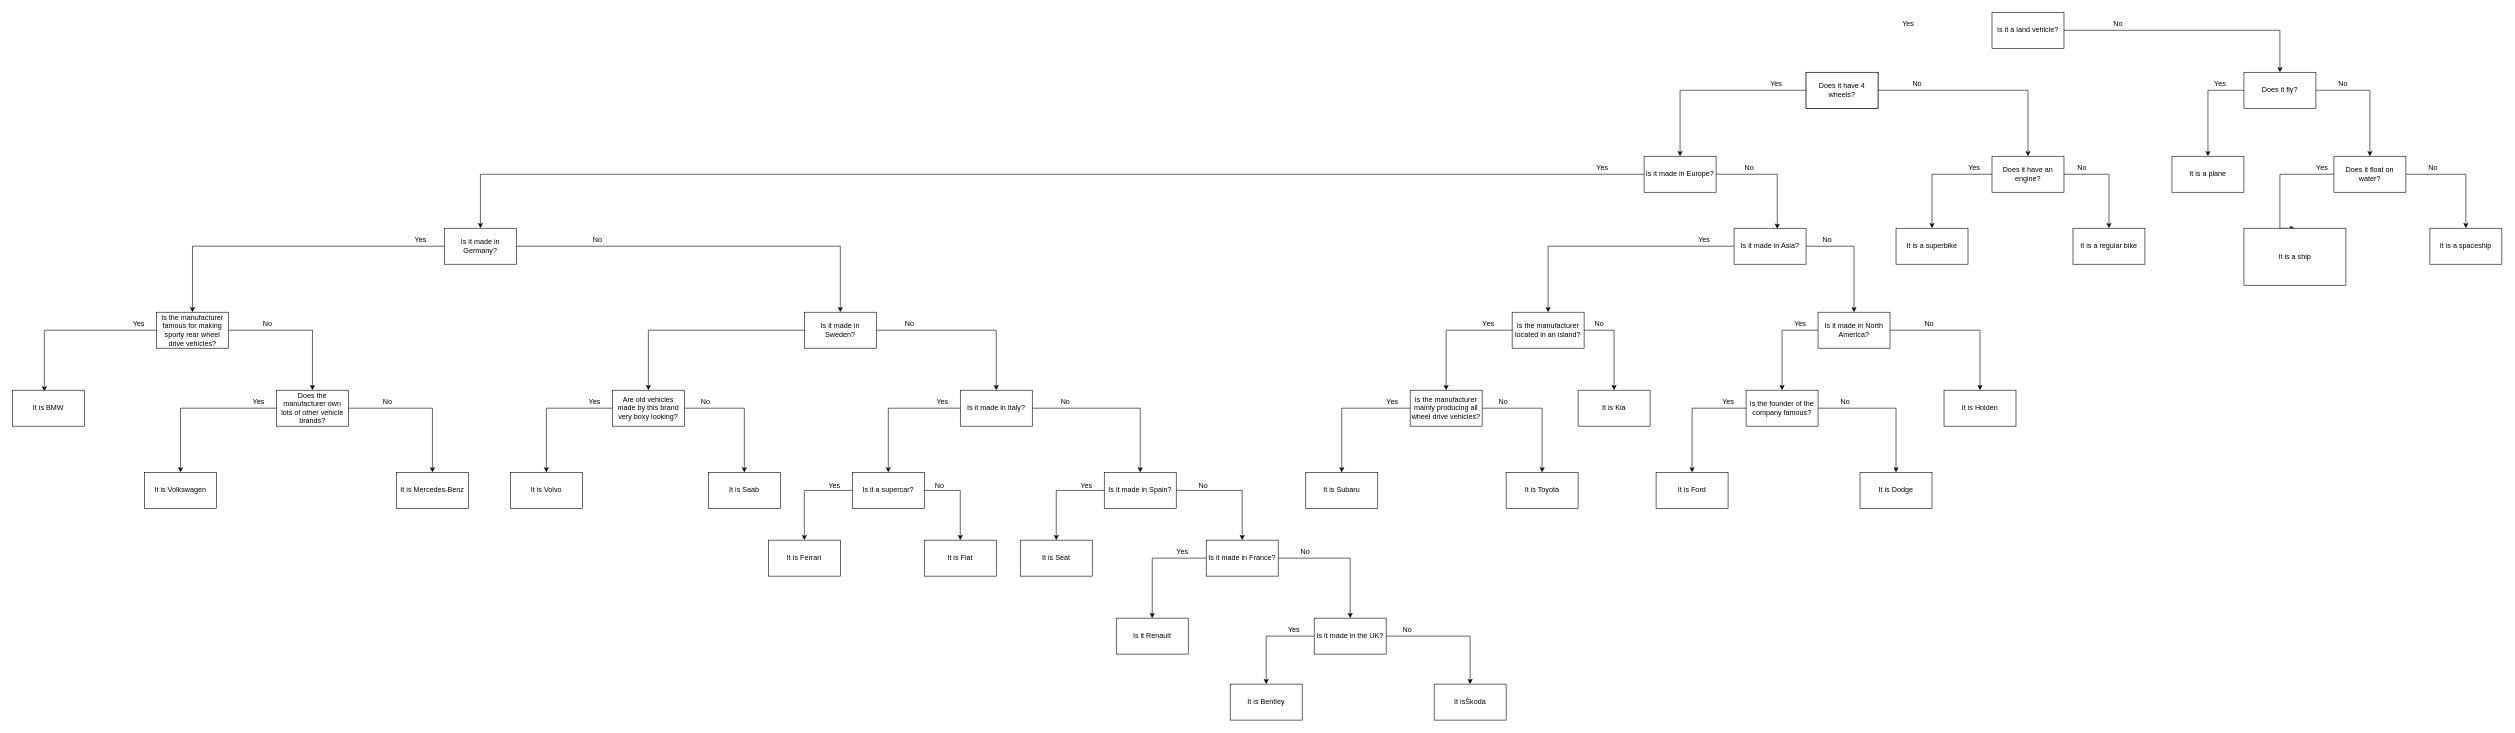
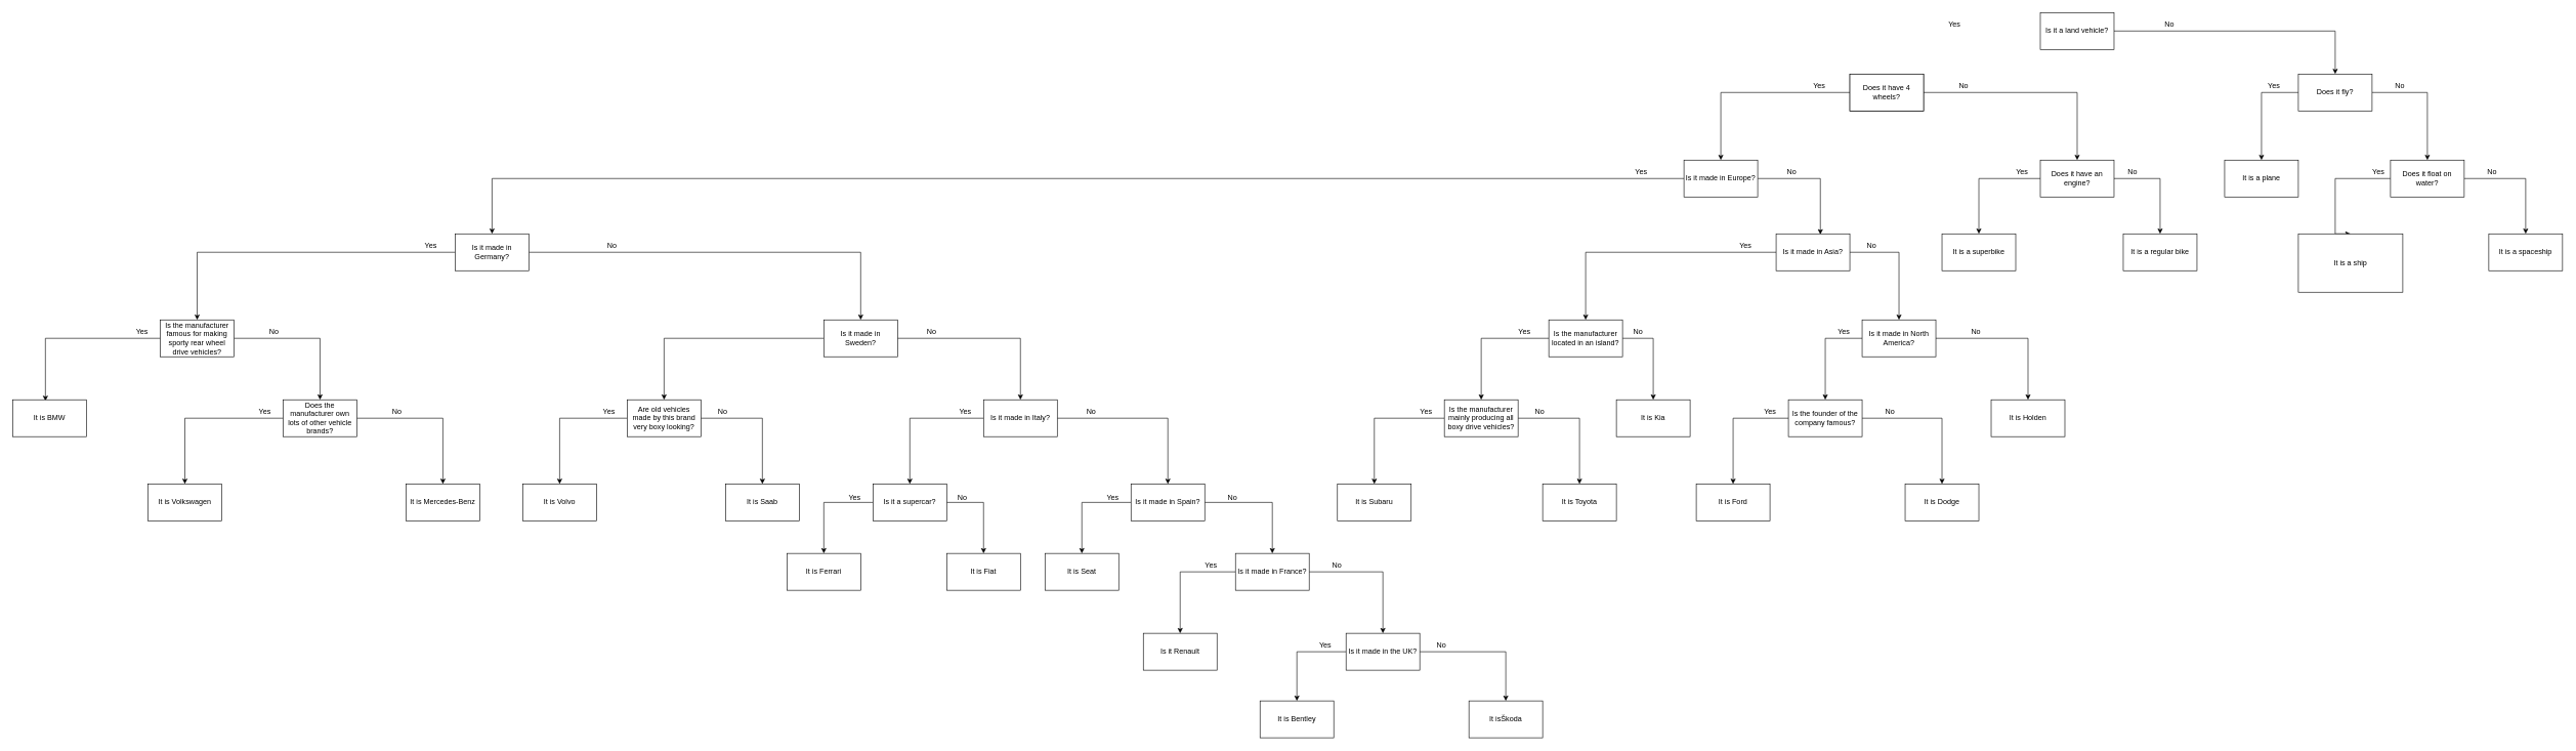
- <mxCell id="55" value="Is the manufacturer mainly producing all wheel drive vehicles?" style="rounded=0;whiteSpace=wrap;html=1;" vertex="1" parent="1"><mxGeometry x="2350" y="650" width="120" height="60" as="geometry" /></mxCell>
+ <mxCell id="55" value="Is the manufacturer mainly producing all boxy drive vehicles?" style="rounded=0;whiteSpace=wrap;html=1;" vertex="1" parent="1"><mxGeometry x="2350" y="650" width="120" height="60" as="geometry" /></mxCell>
